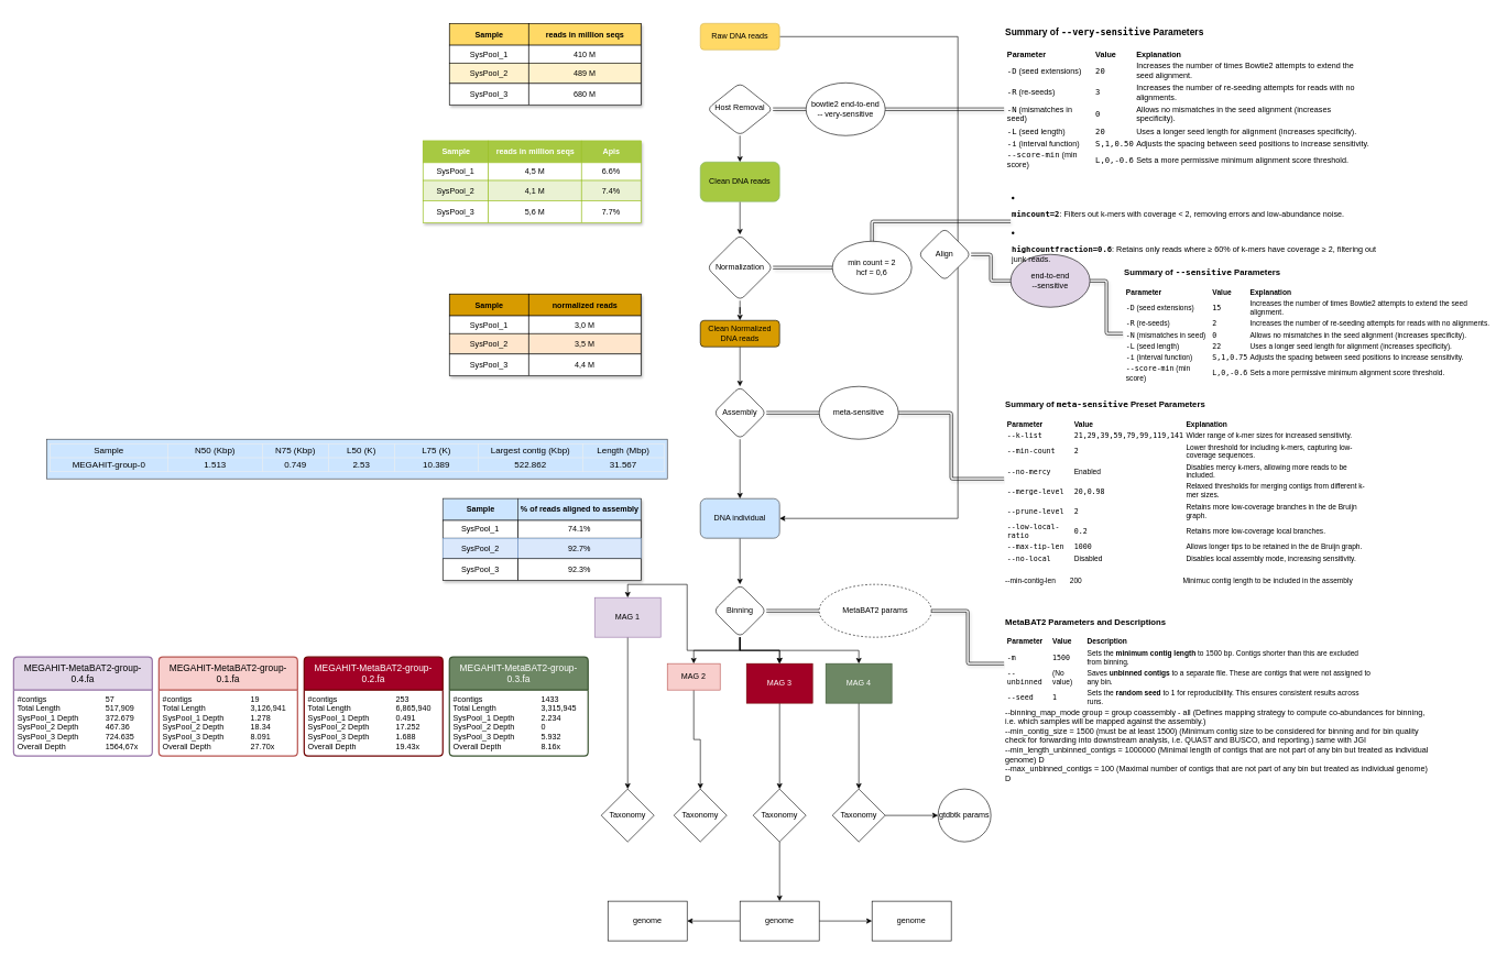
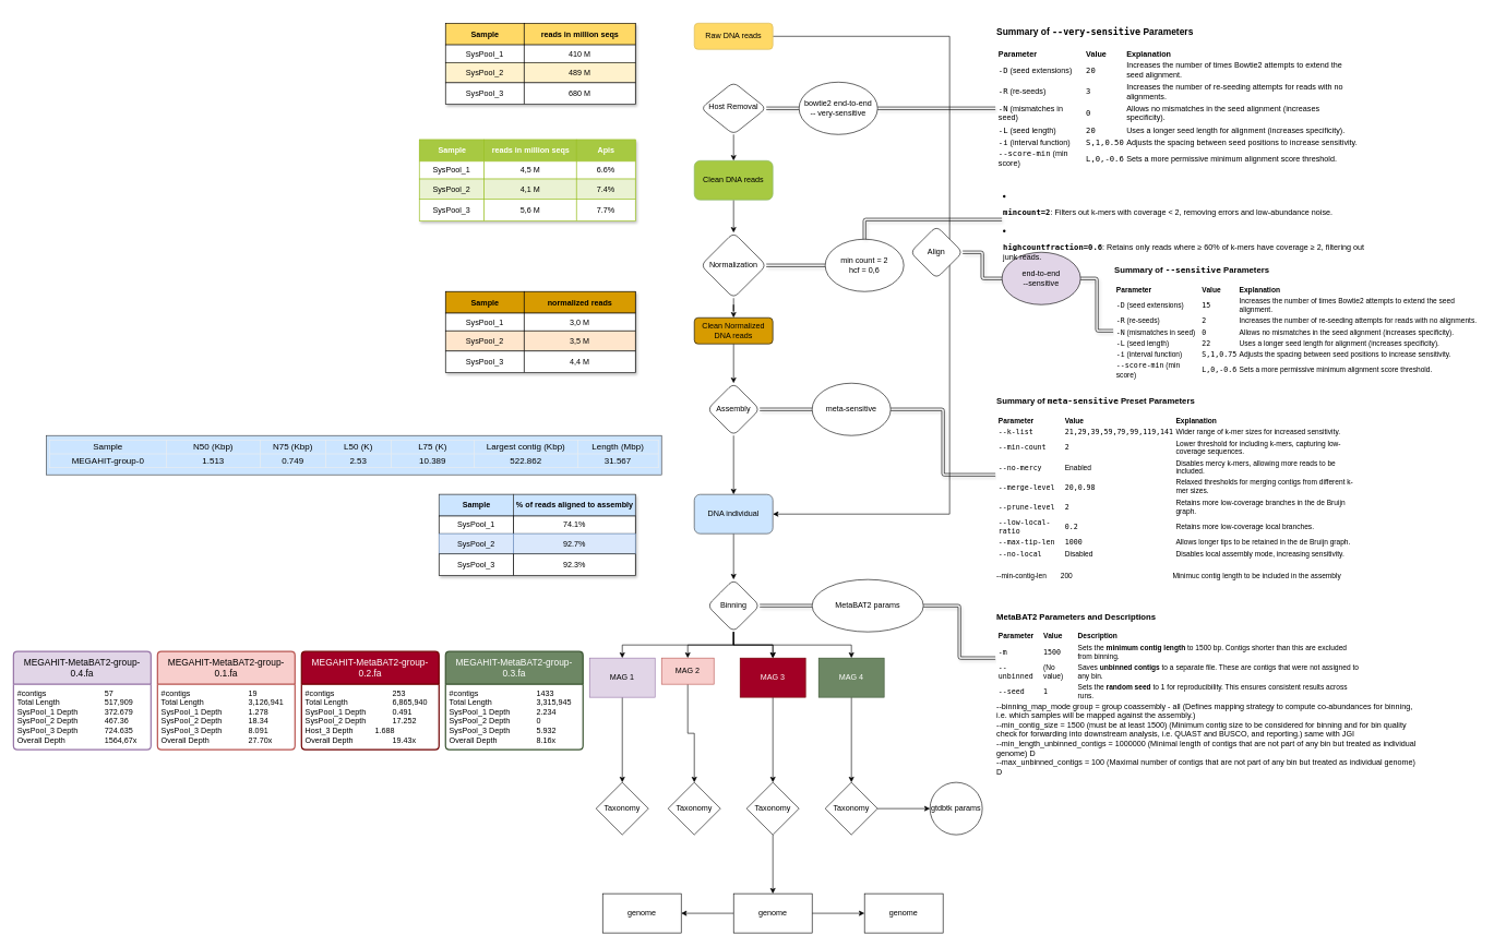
- <mxCell id="40" value="MetaBAT2 params" style="ellipse;whiteSpace=wrap;html=1;rounded=1;glass=0;strokeWidth=1;shadow=0;dashed=1;" parent="1" vertex="1"><mxGeometry x="1240" y="885" width="170" height="80" as="geometry" /></mxCell>
+ <mxCell id="40" value="MetaBAT2 params" style="ellipse;whiteSpace=wrap;html=1;rounded=1;glass=0;strokeWidth=1;shadow=0;" parent="1" vertex="1"><mxGeometry x="1240" y="885" width="170" height="80" as="geometry" /></mxCell>
- <mxCell id="38" value="MAG 1" style="whiteSpace=wrap;html=1;align=center;verticalAlign=middle;treeFolding=1;treeMoving=1;fillColor=#e1d5e7;strokeColor=#9673a6;" parent="1" vertex="1"><mxGeometry x="900" y="905" width="100" height="60" as="geometry" /></mxCell>
+ <mxCell id="38" value="MAG 1" style="whiteSpace=wrap;html=1;align=center;verticalAlign=middle;treeFolding=1;treeMoving=1;fillColor=#e1d5e7;strokeColor=#9673a6;" parent="1" vertex="1"><mxGeometry y="1005" width="100" height="60" as="geometry" x="900" /></mxCell>
- <mxCell id="115" value="#contigs&lt;span style=&quot;white-space: pre;&quot;&gt;&#09;&lt;/span&gt;&lt;span style=&quot;white-space: pre;&quot;&gt;&#09;&lt;span style=&quot;white-space: pre;&quot;&gt;&#09;&lt;/span&gt;&lt;span style=&quot;white-space: pre;&quot;&gt;&#09;253&lt;/span&gt;&lt;/span&gt;&lt;div&gt;Total Length&lt;span style=&quot;white-space: pre;&quot;&gt;&#09;&lt;span style=&quot;white-space: pre;&quot;&gt;&#09;&lt;/span&gt;&lt;span style=&quot;white-space: pre;&quot;&gt;&#09;6,865,940&lt;/span&gt;&lt;/span&gt;&lt;/div&gt;&lt;div&gt;SysPool_1 Depth&lt;span style=&quot;white-space: pre;&quot;&gt;&#09;&lt;span style=&quot;white-space: pre;&quot;&gt;&#09;&lt;/span&gt;0.491&lt;/span&gt;&lt;/div&gt;&lt;div&gt;SysPool_2 Depth&lt;span style=&quot;white-space: pre;&quot;&gt;&lt;span style=&quot;white-space: pre;&quot;&gt;&#09;&lt;/span&gt;&lt;span style=&quot;white-space: pre;&quot;&gt;&#09;&lt;/span&gt;17.252&#09;&lt;/span&gt;&lt;/div&gt;&lt;div&gt;SysPool_3 Depth&lt;span style=&quot;white-space: pre;&quot;&gt;&#09;&lt;/span&gt;&lt;span style=&quot;white-space: pre;&quot;&gt;&#09;&lt;/span&gt;1.688&lt;/div&gt;&lt;div&gt;Overall Depth&lt;span style=&quot;white-space: pre;&quot;&gt;&#09;&lt;/span&gt;&lt;span style=&quot;white-space: pre;&quot;&gt;&#09;&lt;/span&gt;&lt;span style=&quot;white-space: pre;&quot;&gt;&#09;&lt;/span&gt;19.43x&lt;/div&gt;" style="align=left;strokeColor=none;fillColor=none;spacingLeft=4;spacingRight=4;fontSize=12;verticalAlign=top;resizable=0;rotatable=0;part=1;html=1;whiteSpace=wrap;" vertex="1" parent="114"><mxGeometry y="50" width="210" height="100" as="geometry" /></mxCell>
+ <mxCell id="115" value="#contigs&lt;span style=&quot;white-space: pre;&quot;&gt;&#09;&lt;/span&gt;&lt;span style=&quot;white-space: pre;&quot;&gt;&#09;&lt;span style=&quot;white-space: pre;&quot;&gt;&#09;&lt;/span&gt;&lt;span style=&quot;white-space: pre;&quot;&gt;&#09;253&lt;/span&gt;&lt;/span&gt;&lt;div&gt;Total Length&lt;span style=&quot;white-space: pre;&quot;&gt;&#09;&lt;span style=&quot;white-space: pre;&quot;&gt;&#09;&lt;/span&gt;&lt;span style=&quot;white-space: pre;&quot;&gt;&#09;6,865,940&lt;/span&gt;&lt;/span&gt;&lt;/div&gt;&lt;div&gt;SysPool_1 Depth&lt;span style=&quot;white-space: pre;&quot;&gt;&#09;&lt;span style=&quot;white-space: pre;&quot;&gt;&#09;&lt;/span&gt;0.491&lt;/span&gt;&lt;/div&gt;&lt;div&gt;SysPool_2 Depth&lt;span style=&quot;white-space: pre;&quot;&gt;&lt;span style=&quot;white-space: pre;&quot;&gt;&#09;&lt;/span&gt;&lt;span style=&quot;white-space: pre;&quot;&gt;&#09;&lt;/span&gt;17.252&#09;&lt;/span&gt;&lt;/div&gt;&lt;div&gt;Host_3 Depth&lt;span style=&quot;white-space: pre;&quot;&gt;&#09;&lt;/span&gt;&lt;span style=&quot;white-space: pre;&quot;&gt;&#09;&lt;/span&gt;1.688&lt;/div&gt;&lt;div&gt;Overall Depth&lt;span style=&quot;white-space: pre;&quot;&gt;&#09;&lt;/span&gt;&lt;span style=&quot;white-space: pre;&quot;&gt;&#09;&lt;/span&gt;&lt;span style=&quot;white-space: pre;&quot;&gt;&#09;&lt;/span&gt;19.43x&lt;/div&gt;" style="align=left;strokeColor=none;fillColor=none;spacingLeft=4;spacingRight=4;fontSize=12;verticalAlign=top;resizable=0;rotatable=0;part=1;html=1;whiteSpace=wrap;" vertex="1" parent="114"><mxGeometry y="50" width="210" height="100" as="geometry" /></mxCell>
